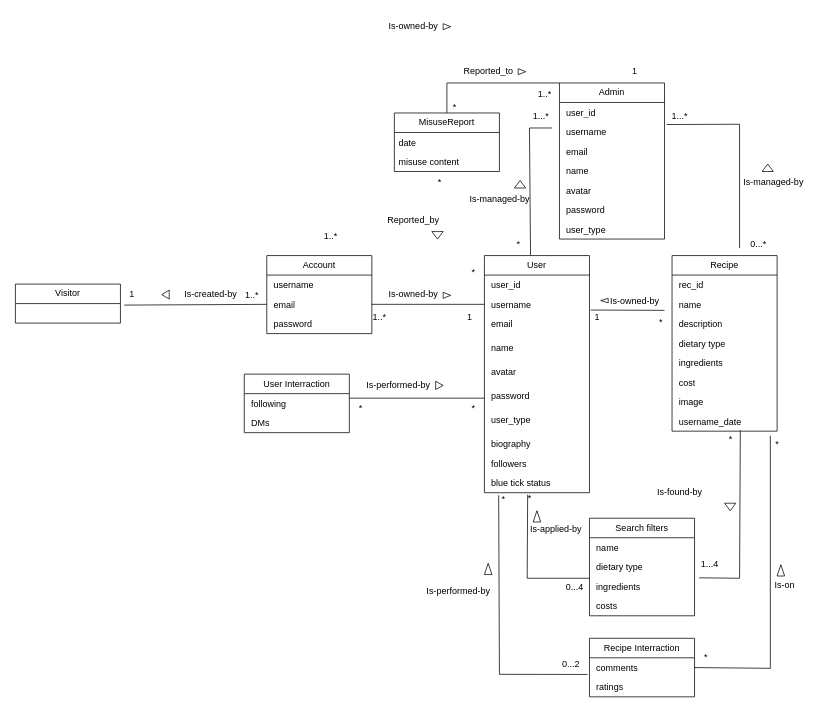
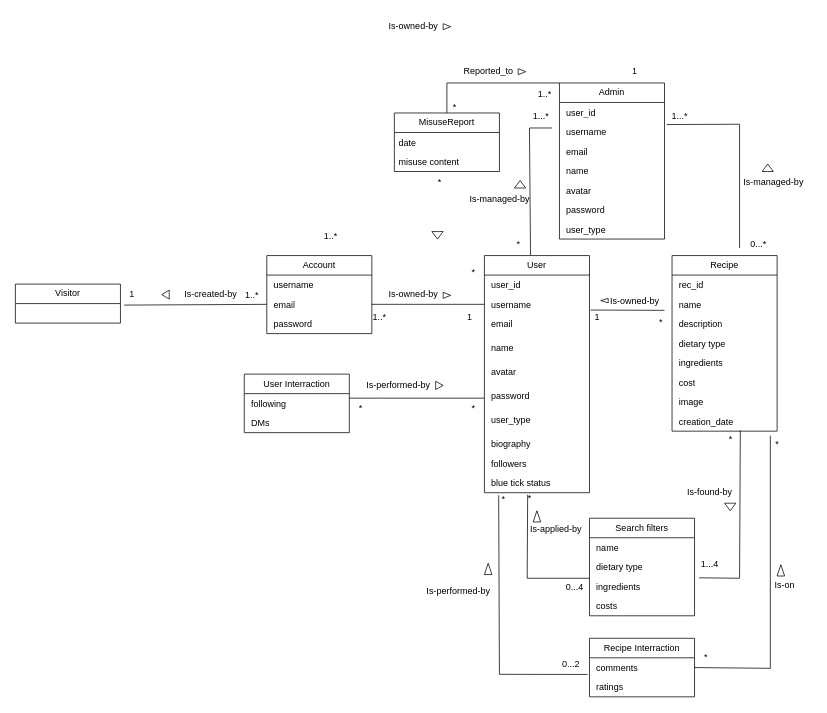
- <mxCell id="102" value="Reported_by" style="text;html=1;align=center;verticalAlign=middle;resizable=0;points=[];autosize=1;strokeColor=none;fillColor=none;" vertex="1" parent="1"><mxGeometry x="505" y="278" width="90" height="30" as="geometry" /></mxCell>
- <mxCell id="18" value="&amp;nbsp;username_date" style="text;strokeColor=none;fillColor=none;align=left;verticalAlign=top;spacingLeft=4;spacingRight=4;overflow=hidden;rotatable=0;points=[[0,0.5],[1,0.5]];portConstraint=eastwest;whiteSpace=wrap;html=1;" vertex="1" parent="10"><mxGeometry y="208" width="140" height="26" as="geometry" /></mxCell>
+ <mxCell id="18" value="&amp;nbsp;creation_date" style="text;strokeColor=none;fillColor=none;align=left;verticalAlign=top;spacingLeft=4;spacingRight=4;overflow=hidden;rotatable=0;points=[[0,0.5],[1,0.5]];portConstraint=eastwest;whiteSpace=wrap;html=1;" vertex="1" parent="10"><mxGeometry y="208" width="140" height="26" as="geometry" /></mxCell>
- <mxCell id="94" value="Is-found-by" style="text;html=1;align=center;verticalAlign=middle;resizable=0;points=[];autosize=1;strokeColor=none;fillColor=none;" vertex="1" parent="1"><mxGeometry x="865" y="640" width="80" height="30" as="geometry" /></mxCell>
+ <mxCell id="94" value="Is-found-by" style="text;html=1;align=center;verticalAlign=middle;resizable=0;points=[];autosize=1;strokeColor=none;fillColor=none;" vertex="1" parent="1"><mxGeometry x="905" y="640" width="80" height="30" as="geometry" /></mxCell>
